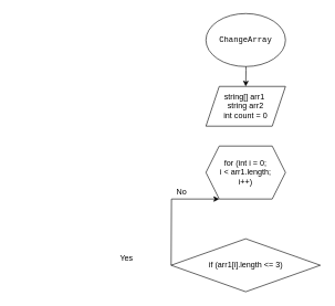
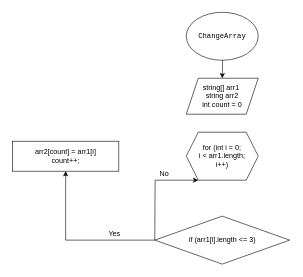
+ <mxCell id="7" value="arr2[count] = arr1[i]&lt;br&gt;count++;" style="whiteSpace=wrap;html=1;" parent="1" vertex="1"><mxGeometry x="20" y="235" width="177.5" height="50" as="geometry" /></mxCell>
+ <mxCell id="5" value="" style="edgeStyle=orthogonalEdgeStyle;rounded=0;orthogonalLoop=1;jettySize=auto;html=1;" parent="1" source="6" target="7" edge="1"><mxGeometry relative="1" as="geometry" /></mxCell>
